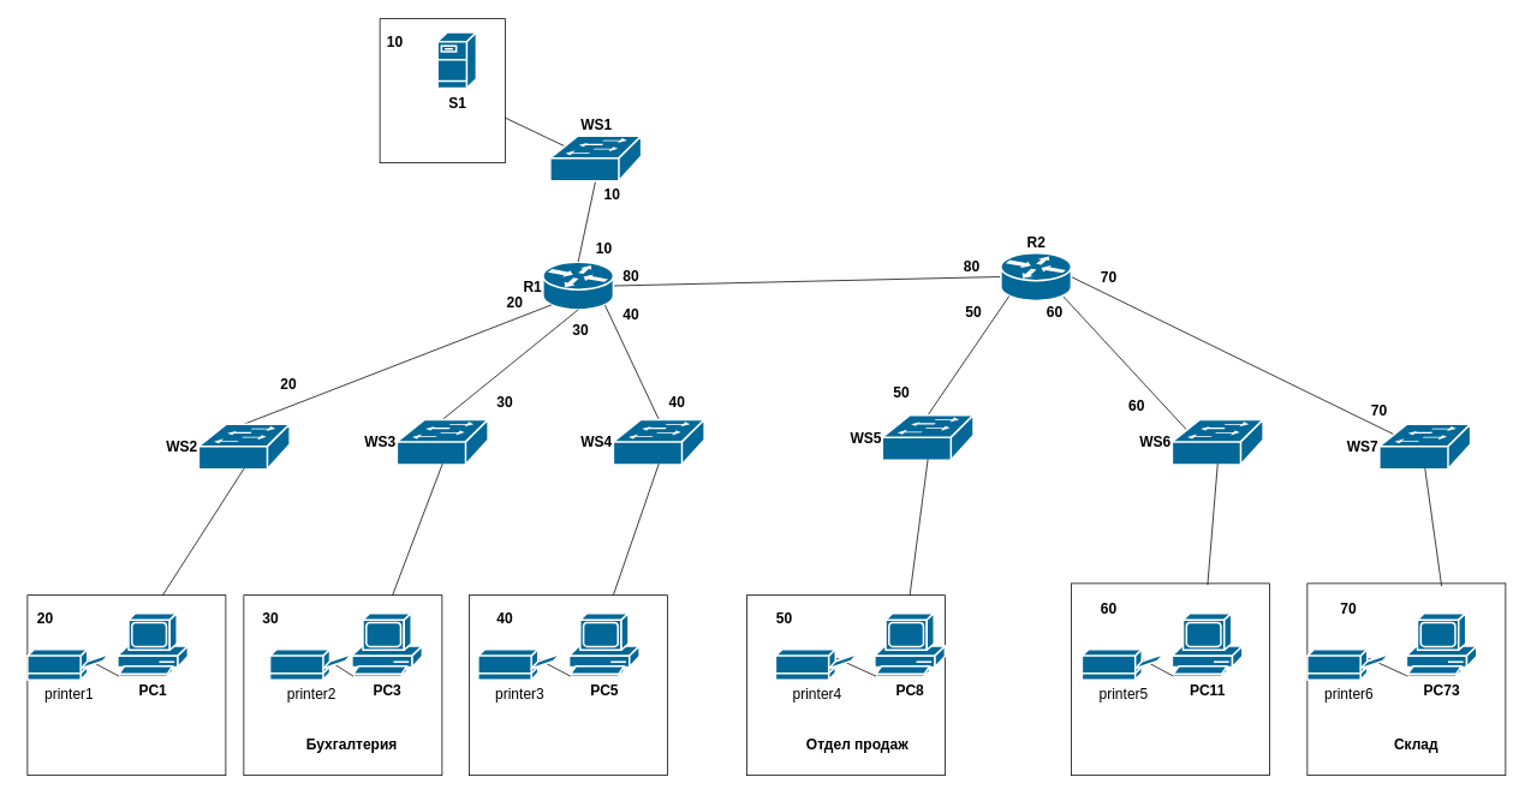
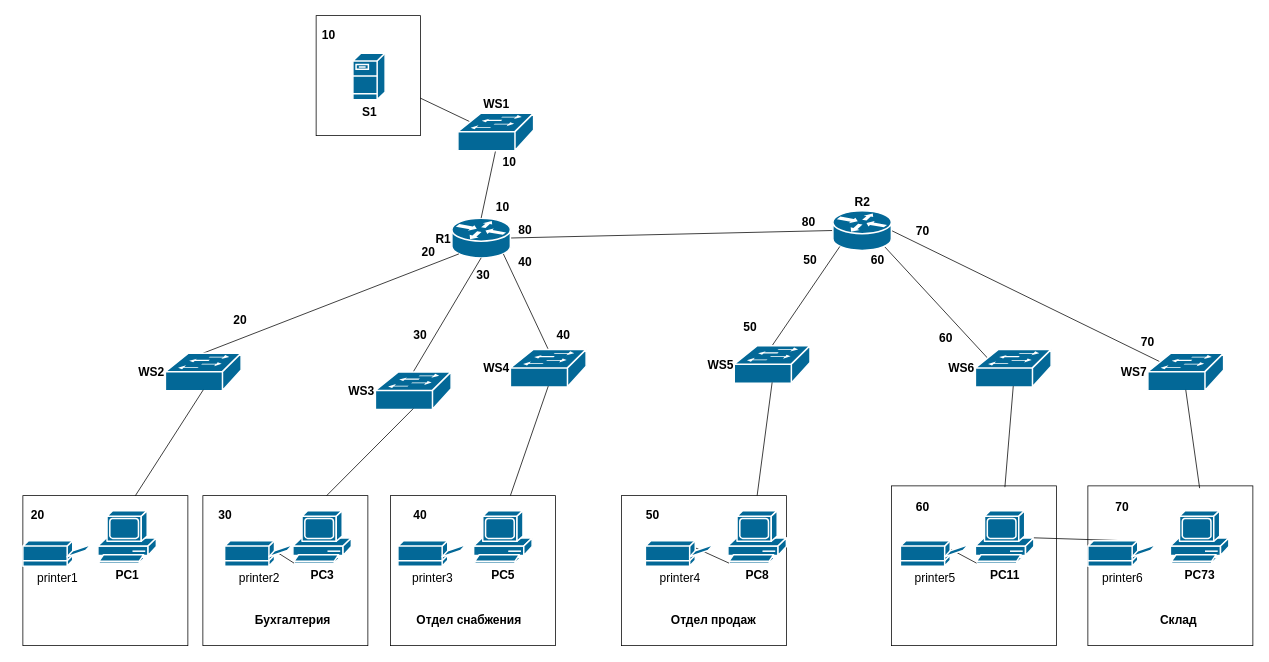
- <mxCell id="28" value="S1" style="shape=mxgraph.cisco.servers.fileserver;sketch=0;html=1;pointerEvents=1;dashed=0;fillColor=#036897;strokeColor=#ffffff;strokeWidth=2;verticalLabelPosition=bottom;verticalAlign=top;align=center;outlineConnect=0;fontStyle=1;fontSize=16;" parent="1" vertex="1"><mxGeometry x="485" y="35" width="43" height="62" as="geometry" /></mxCell>
+ <mxCell id="28" value="S1" style="shape=mxgraph.cisco.servers.fileserver;sketch=0;html=1;pointerEvents=1;dashed=0;fillColor=#036897;strokeColor=#ffffff;strokeWidth=2;verticalLabelPosition=bottom;verticalAlign=top;align=center;outlineConnect=0;fontStyle=1;fontSize=16;" parent="1" vertex="1"><mxGeometry x="470" y="70" width="43" height="62" as="geometry" /></mxCell>
- <mxCell id="15" value="&lt;b style=&quot;font-size: 16px;&quot;&gt;WS3&lt;/b&gt;" style="shape=mxgraph.cisco.switches.workgroup_switch;sketch=0;html=1;pointerEvents=1;dashed=0;fillColor=#036897;strokeColor=#ffffff;strokeWidth=2;verticalLabelPosition=middle;verticalAlign=middle;align=right;outlineConnect=0;labelPosition=left;fontSize=16;" parent="1" vertex="1"><mxGeometry x="440" y="465" width="101" height="50" as="geometry" /></mxCell>
+ <mxCell id="15" value="&lt;b style=&quot;font-size: 16px;&quot;&gt;WS3&lt;/b&gt;" style="shape=mxgraph.cisco.switches.workgroup_switch;sketch=0;html=1;pointerEvents=1;dashed=0;fillColor=#036897;strokeColor=#ffffff;strokeWidth=2;verticalLabelPosition=middle;verticalAlign=middle;align=right;outlineConnect=0;labelPosition=left;fontSize=16;" parent="1" vertex="1"><mxGeometry x="500" y="495" width="101" height="50" as="geometry" /></mxCell>
- <mxCell id="50" style="edgeStyle=none;rounded=0;orthogonalLoop=1;jettySize=auto;html=1;exitX=0.5;exitY=0;exitDx=0;exitDy=0;exitPerimeter=0;entryX=0.02;entryY=1;entryDx=0;entryDy=0;entryPerimeter=0;fontSize=16;endArrow=none;endFill=0;" edge="1" parent="1" source="51" target="39"><mxGeometry relative="1" as="geometry" /></mxCell>
+ <mxCell id="50" style="edgeStyle=none;rounded=0;orthogonalLoop=1;jettySize=auto;html=1;exitX=0.5;exitY=0;exitDx=0;exitDy=0;exitPerimeter=0;fontSize=16;endArrow=none;endFill=0;" edge="1" parent="1" source="51" target="36"><mxGeometry relative="1" as="geometry" /></mxCell>
- <mxCell id="40" style="edgeStyle=none;rounded=0;orthogonalLoop=1;jettySize=auto;html=1;exitX=0.5;exitY=0;exitDx=0;exitDy=0;exitPerimeter=0;entryX=0.02;entryY=1;entryDx=0;entryDy=0;entryPerimeter=0;fontSize=16;endArrow=none;endFill=0;" parent="1" source="41" target="27" edge="1"><mxGeometry relative="1" as="geometry" /></mxCell>
- <mxCell id="44" style="edgeStyle=none;rounded=0;orthogonalLoop=1;jettySize=auto;html=1;exitX=0.5;exitY=0;exitDx=0;exitDy=0;exitPerimeter=0;entryX=0.02;entryY=1;entryDx=0;entryDy=0;entryPerimeter=0;fontSize=16;endArrow=none;endFill=0;" parent="1" source="45" target="32" edge="1"><mxGeometry relative="1" as="geometry" /></mxCell>
+ <mxCell id="53" value="&lt;b&gt;Отдел снабжения&lt;/b&gt;" style="text;html=1;strokeColor=none;fillColor=none;align=center;verticalAlign=middle;whiteSpace=wrap;rounded=0;fontSize=16;" vertex="1" parent="1"><mxGeometry x="550" y="810" width="150" height="30" as="geometry" /></mxCell>
